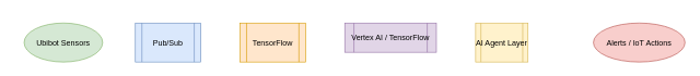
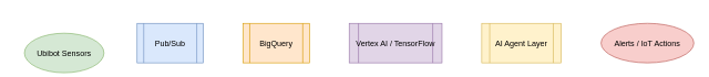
- <mxCell id="5" value="Vertex AI / TensorFlow" style="shape=process;fillColor=#e1d5e7;strokeColor=#9673a6;" vertex="1" parent="1"><mxGeometry x="510" y="20" width="140" height="45" as="geometry" /></mxCell>
+ <mxCell id="5" value="Vertex AI / TensorFlow" style="shape=process;fillColor=#e1d5e7;strokeColor=#9673a6;" vertex="1" parent="1"><mxGeometry x="510" y="20" width="140" height="60" as="geometry" /></mxCell>
- <mxCell id="2" value="Ubibot Sensors" style="shape=ellipse;fillColor=#d5e8d4;strokeColor=#82b366;" vertex="1" parent="1"><mxGeometry x="20" y="20" width="120" height="60" as="geometry" /></mxCell>
+ <mxCell id="2" value="Ubibot Sensors" style="shape=ellipse;fillColor=#d5e8d4;strokeColor=#82b366;" vertex="1" parent="1"><mxGeometry x="20" y="35" width="120" height="60" as="geometry" /></mxCell>
- <mxCell id="6" value="AI Agent Layer" style="shape=process;fillColor=#fff2cc;strokeColor=#d6b656;" vertex="1" parent="1"><mxGeometry x="710" y="20" width="80" height="60" as="geometry" /></mxCell>
+ <mxCell id="6" value="AI Agent Layer" style="shape=process;fillColor=#fff2cc;strokeColor=#d6b656;" vertex="1" parent="1"><mxGeometry x="710" y="20" width="120" height="60" as="geometry" /></mxCell>
- <mxCell id="4" value="TensorFlow" style="shape=process;fillColor=#ffe6cc;strokeColor=#d79b00;" vertex="1" parent="1"><mxGeometry x="350" y="20" width="100" height="60" as="geometry" /></mxCell>
+ <mxCell id="4" value="BigQuery" style="shape=process;fillColor=#ffe6cc;strokeColor=#d79b00;" vertex="1" parent="1"><mxGeometry x="350" y="20" width="100" height="60" as="geometry" /></mxCell>
